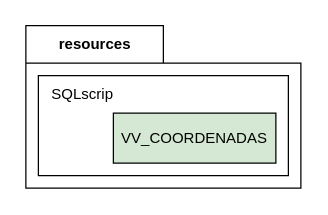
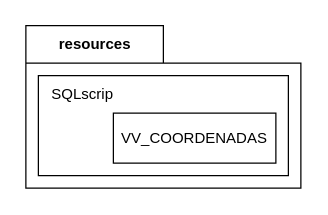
- <mxCell id="4" value="VV_COORDENADAS" style="whiteSpace=wrap;html=1;fillColor=#d5e8d4;" vertex="1" parent="2"><mxGeometry x="70" y="70" width="130" height="40" as="geometry" /></mxCell>
+ <mxCell id="4" value="VV_COORDENADAS" style="whiteSpace=wrap;html=1;" vertex="1" parent="2"><mxGeometry x="70" y="70" width="130" height="40" as="geometry" /></mxCell>
